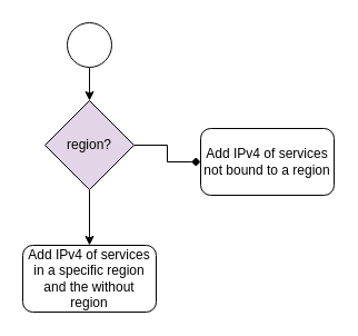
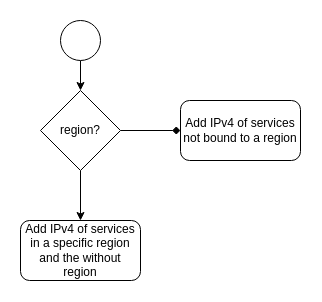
- <mxCell id="6" value="region?" style="rhombus;whiteSpace=wrap;html=1;fillColor=#e1d5e7;" vertex="1" parent="1"><mxGeometry x="40" y="90" width="80" height="80" as="geometry" /></mxCell>
+ <mxCell id="6" value="region?" style="rhombus;whiteSpace=wrap;html=1;" vertex="1" parent="1"><mxGeometry x="40" y="90" width="80" height="80" as="geometry" /></mxCell>
- <mxCell id="8" value="Add IPv4 of services not bound to a region" style="rounded=1;whiteSpace=wrap;html=1;" vertex="1" parent="1"><mxGeometry x="180" y="115" width="120" height="60" as="geometry" /></mxCell>
+ <mxCell id="8" value="Add IPv4 of services not bound to a region" style="rounded=1;whiteSpace=wrap;html=1;" vertex="1" parent="1"><mxGeometry x="180" y="100" width="120" height="60" as="geometry" /></mxCell>
